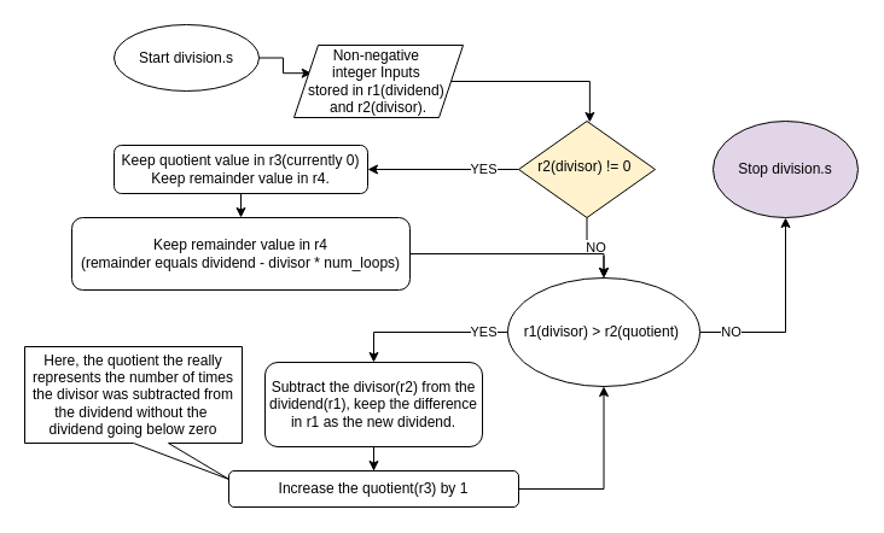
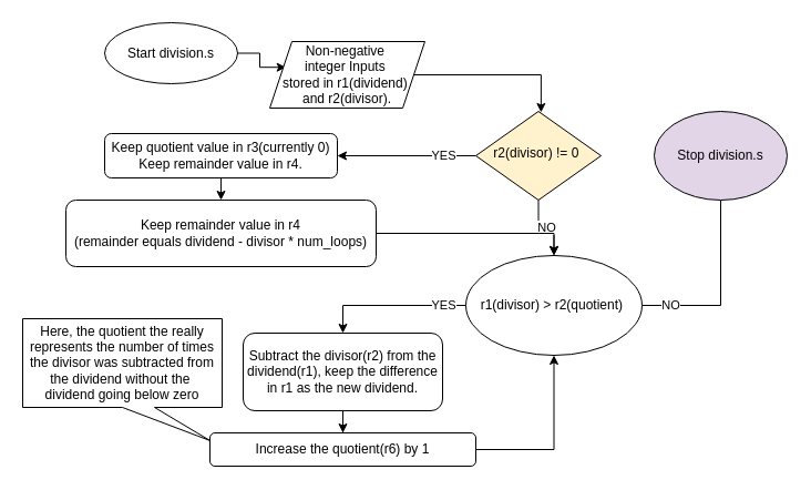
- <mxCell id="20" value="NO" style="edgeStyle=orthogonalEdgeStyle;rounded=0;orthogonalLoop=1;jettySize=auto;html=1;entryX=0.5;entryY=1;entryDx=0;entryDy=0;" edge="1" parent="1" source="21" target="22"><mxGeometry x="-0.684" relative="1" as="geometry"><mxPoint as="offset" /></mxGeometry></mxCell>
+ <mxCell id="20" value="NO" style="edgeStyle=orthogonalEdgeStyle;rounded=0;orthogonalLoop=1;jettySize=auto;html=1;entryX=0.5;entryY=1;entryDx=0;entryDy=0;endArrow=none;" edge="1" parent="1" source="21" target="22"><mxGeometry x="-0.684" relative="1" as="geometry"><mxPoint as="offset" /></mxGeometry></mxCell>
- <mxCell id="16" value="Increase the quotient(r3) by 1" style="rounded=1;whiteSpace=wrap;html=1;" parent="1" vertex="1"><mxGeometry x="189" y="390" width="240" height="30" as="geometry" /></mxCell>
+ <mxCell id="16" value="Increase the quotient(r6) by 1" style="rounded=1;whiteSpace=wrap;html=1;" parent="1" vertex="1"><mxGeometry x="189" y="390" width="240" height="30" as="geometry" /></mxCell>
